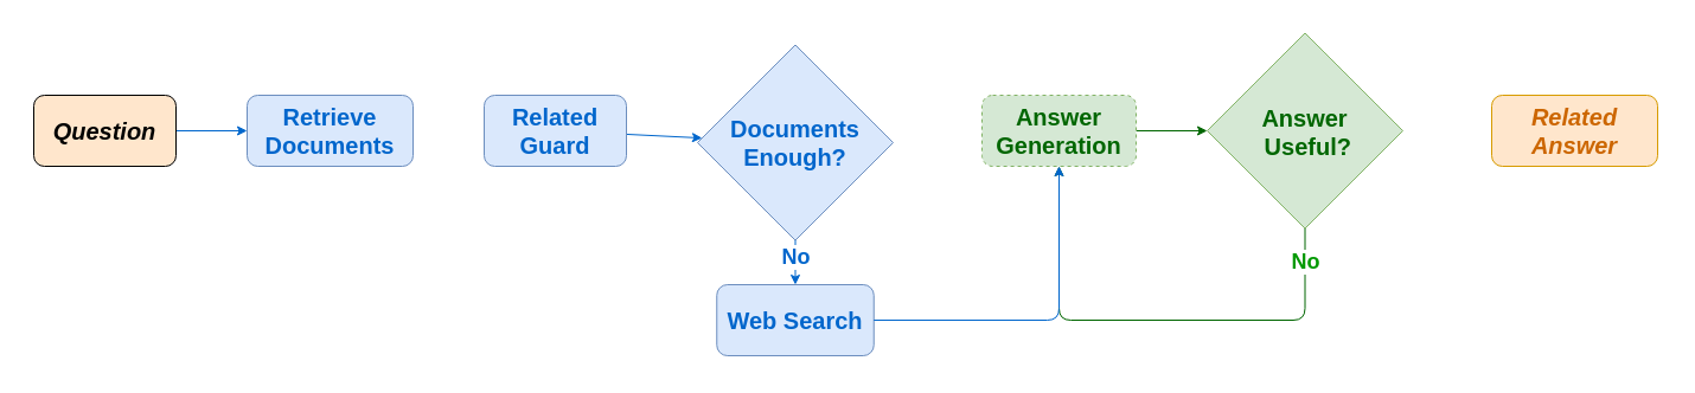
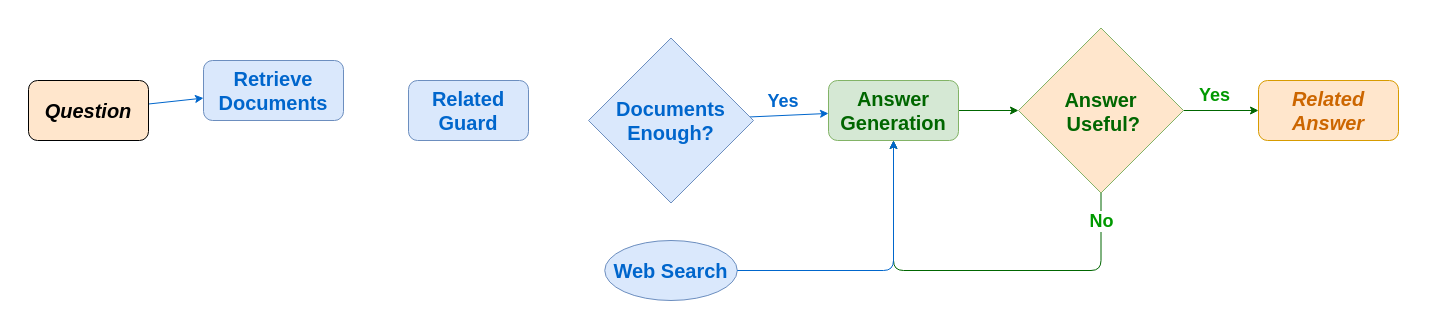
- <mxCell id="5" value="Retrieve&lt;br&gt;Documents" style="rounded=1;fillColor=#dae8fc;strokeColor=#6c8ebf;fontSize=20;labelBackgroundColor=none;fontStyle=1;whiteSpace=wrap;html=1;fontColor=#0066CC;" parent="1" vertex="1"><mxGeometry x="208" y="80" width="140" height="60" as="geometry" /></mxCell>
+ <mxCell id="5" value="Retrieve&lt;br&gt;Documents" style="rounded=1;fillColor=#dae8fc;strokeColor=#6c8ebf;fontSize=20;labelBackgroundColor=none;fontStyle=1;whiteSpace=wrap;html=1;fontColor=#0066CC;" parent="1" vertex="1"><mxGeometry x="203" y="60" width="140" height="60" as="geometry" /></mxCell>
- <mxCell id="10" value="Answer Generation" style="rounded=1;whiteSpace=wrap;html=1;fillColor=#d5e8d4;strokeColor=#82b366;fontSize=20;labelBackgroundColor=none;fontStyle=1;fontColor=#006600;dashed=1;" parent="1" vertex="1"><mxGeometry x="828" y="80" width="130" height="60" as="geometry" /></mxCell>
+ <mxCell id="10" value="Answer Generation" style="rounded=1;whiteSpace=wrap;html=1;fillColor=#d5e8d4;strokeColor=#82b366;fontSize=20;labelBackgroundColor=none;fontStyle=1;fontColor=#006600;" parent="1" vertex="1"><mxGeometry x="828" y="80" width="130" height="60" as="geometry" /></mxCell>
- <mxCell id="18" value="Answer&#10; Useful?" style="rhombus;fontSize=20;labelBackgroundColor=none;fontStyle=1;fillColor=#d5e8d4;strokeColor=#82b366;fontColor=#006600;" parent="1" vertex="1"><mxGeometry x="1018" y="27.5" width="165" height="165" as="geometry" /></mxCell>
+ <mxCell id="18" value="Answer&#10; Useful?" style="rhombus;fontSize=20;labelBackgroundColor=none;fontStyle=1;fillColor=#ffe6cc;strokeColor=#82b366;fontColor=#006600;" parent="1" vertex="1"><mxGeometry x="1018" y="27.5" width="165" height="165" as="geometry" /></mxCell>
+ <mxCell id="16" value="" style="edgeStyle=none;html=1;labelBackgroundColor=none;fontColor=#000000;fontStyle=1;strokeColor=#006600;" parent="1" source="18" target="13" edge="1"><mxGeometry relative="1" as="geometry" /></mxCell>
+ <mxCell id="17" value="Yes" style="edgeLabel;html=1;align=center;verticalAlign=middle;resizable=0;points=[];fontSize=18;labelBackgroundColor=default;fontColor=#009900;fontStyle=1" parent="16" vertex="1" connectable="0"><mxGeometry x="-0.301" y="-2" relative="1" as="geometry"><mxPoint x="4" y="-18" as="offset" /></mxGeometry></mxCell>
- <mxCell id="11" value="" style="edgeStyle=none;html=1;labelBackgroundColor=none;fontColor=#000000;fontStyle=1;strokeColor=#0066CC;" parent="1" source="12" target="8" edge="1"><mxGeometry relative="1" as="geometry" /></mxCell>
+ <mxCell id="6" value="" style="edgeStyle=none;html=1;labelBackgroundColor=none;fontColor=#000000;fontStyle=1;strokeColor=#0066CC;" parent="1" source="8" target="10" edge="1"><mxGeometry relative="1" as="geometry" /></mxCell>
+ <mxCell id="7" value="Yes" style="edgeLabel;align=center;verticalAlign=middle;resizable=0;points=[];fontSize=18;labelBackgroundColor=default;fontColor=#0066CC;fontStyle=1" parent="6" vertex="1" connectable="0"><mxGeometry x="-0.33" y="-1" relative="1" as="geometry"><mxPoint x="7" y="-18" as="offset" /></mxGeometry></mxCell>
- <mxCell id="21" value="" style="edgeStyle=none;html=1;labelBackgroundColor=none;fontColor=#000000;fontStyle=1;strokeColor=#0066CC;" parent="1" source="8" target="19" edge="1"><mxGeometry relative="1" as="geometry" /></mxCell>
- <mxCell id="22" value="No" style="edgeLabel;html=1;align=center;verticalAlign=middle;resizable=0;points=[];fontSize=18;labelBackgroundColor=default;fontColor=#0066CC;fontStyle=1" parent="21" vertex="1" connectable="0"><mxGeometry x="-0.162" relative="1" as="geometry"><mxPoint y="-2" as="offset" /></mxGeometry></mxCell>
- <mxCell id="19" value="Web Search" style="rounded=1;whiteSpace=wrap;html=1;fillColor=#dae8fc;strokeColor=#6c8ebf;fontSize=20;labelBackgroundColor=none;fontColor=#0066CC;fontStyle=1" parent="1" vertex="1"><mxGeometry x="604.25" y="240" width="132.5" height="60" as="geometry" /></mxCell>
+ <mxCell id="19" value="Web Search" style="ellipse;whiteSpace=wrap;html=1;fillColor=#dae8fc;strokeColor=#6c8ebf;fontSize=20;labelBackgroundColor=none;fontColor=#0066CC;fontStyle=1;" parent="1" vertex="1"><mxGeometry x="604.25" y="240" width="132.5" height="60" as="geometry" /></mxCell>
